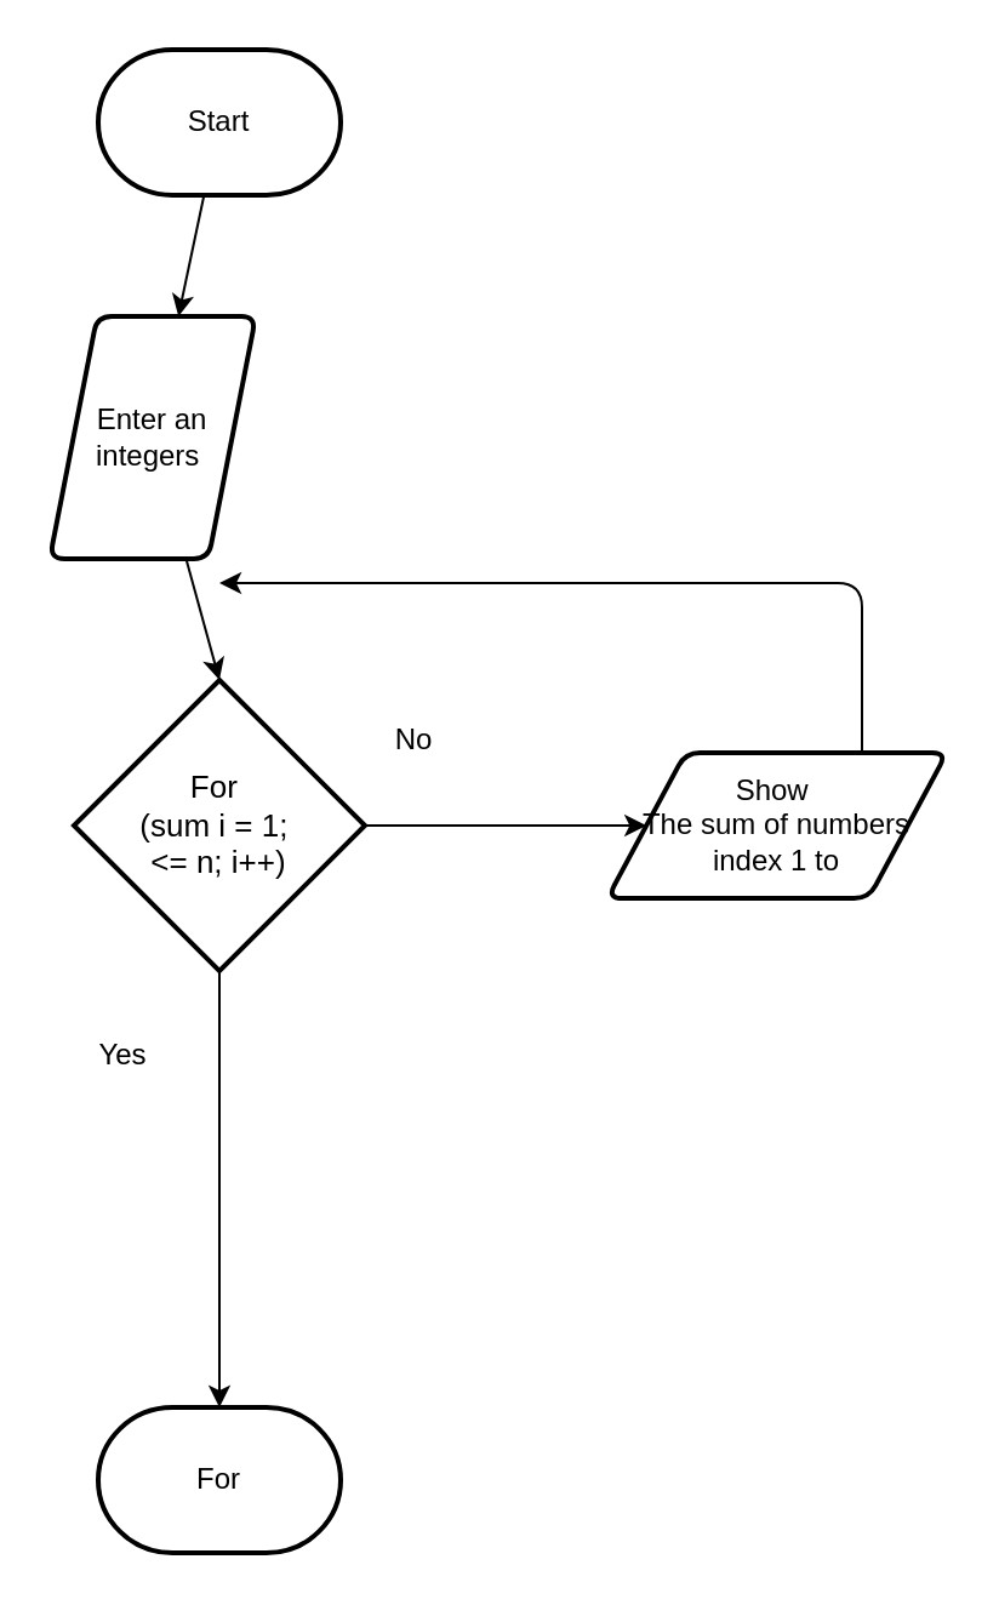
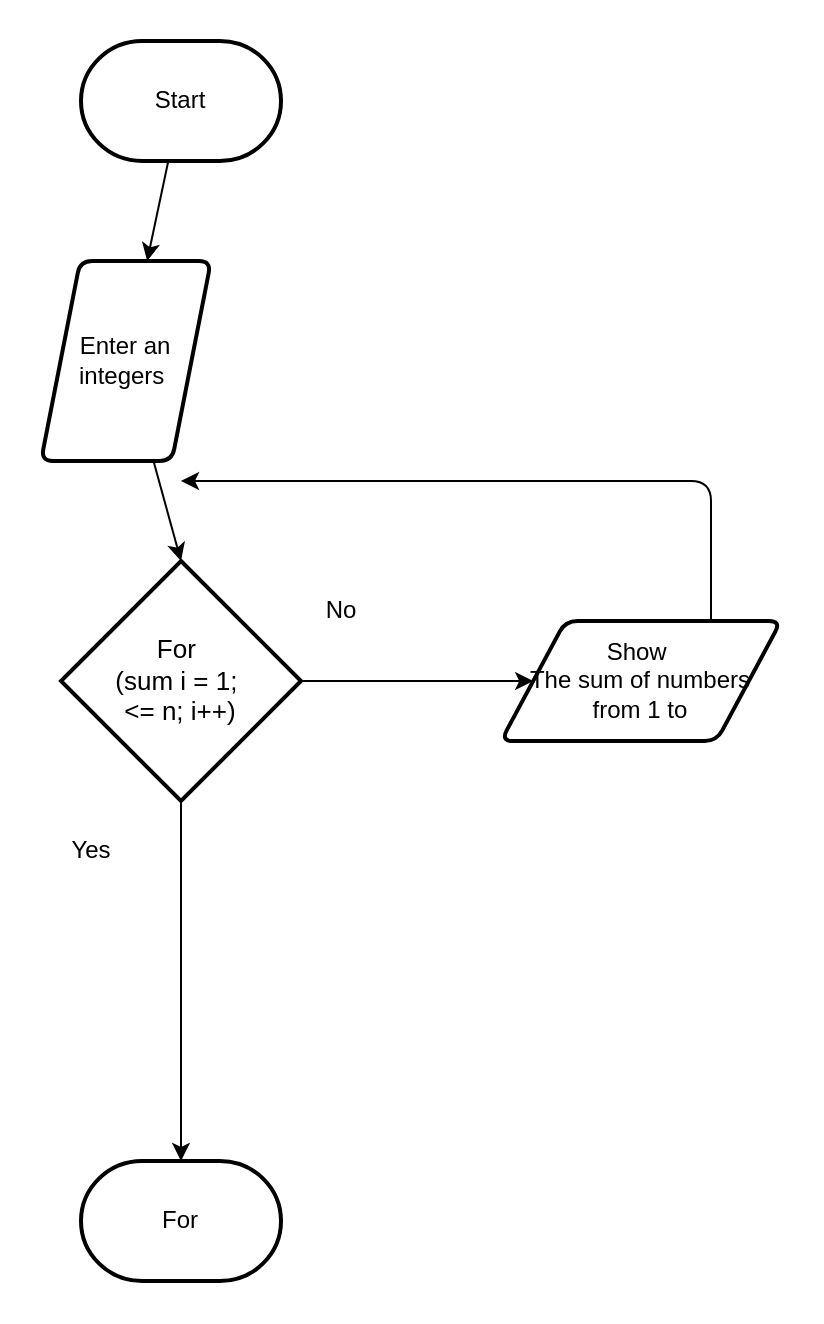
- <mxCell id="12" value="Show&amp;nbsp;&lt;br&gt;The sum of numbers&lt;br&gt;&amp;nbsp;index 1 to&amp;nbsp;" style="shape=parallelogram;html=1;strokeWidth=2;perimeter=parallelogramPerimeter;whiteSpace=wrap;rounded=1;arcSize=12;size=0.23;" vertex="1" parent="1"><mxGeometry x="250" y="310" width="140" height="60" as="geometry" /></mxCell>
+ <mxCell id="12" value="Show&amp;nbsp;&lt;br&gt;The sum of numbers&lt;br&gt;&amp;nbsp;from 1 to&amp;nbsp;" style="shape=parallelogram;html=1;strokeWidth=2;perimeter=parallelogramPerimeter;whiteSpace=wrap;rounded=1;arcSize=12;size=0.23;" vertex="1" parent="1"><mxGeometry x="250" y="310" width="140" height="60" as="geometry" /></mxCell>
- <mxCell id="10" value="Yes" style="text;html=1;align=center;verticalAlign=middle;resizable=0;points=[];autosize=1;strokeColor=none;fillColor=none;" vertex="1" parent="1"><mxGeometry x="30" y="420" width="40" height="30" as="geometry" /></mxCell>
+ <mxCell id="10" value="Yes" style="text;html=1;align=center;verticalAlign=middle;resizable=0;points=[];autosize=1;strokeColor=none;fillColor=none;" vertex="1" parent="1"><mxGeometry x="25" y="410" width="40" height="30" as="geometry" /></mxCell>
